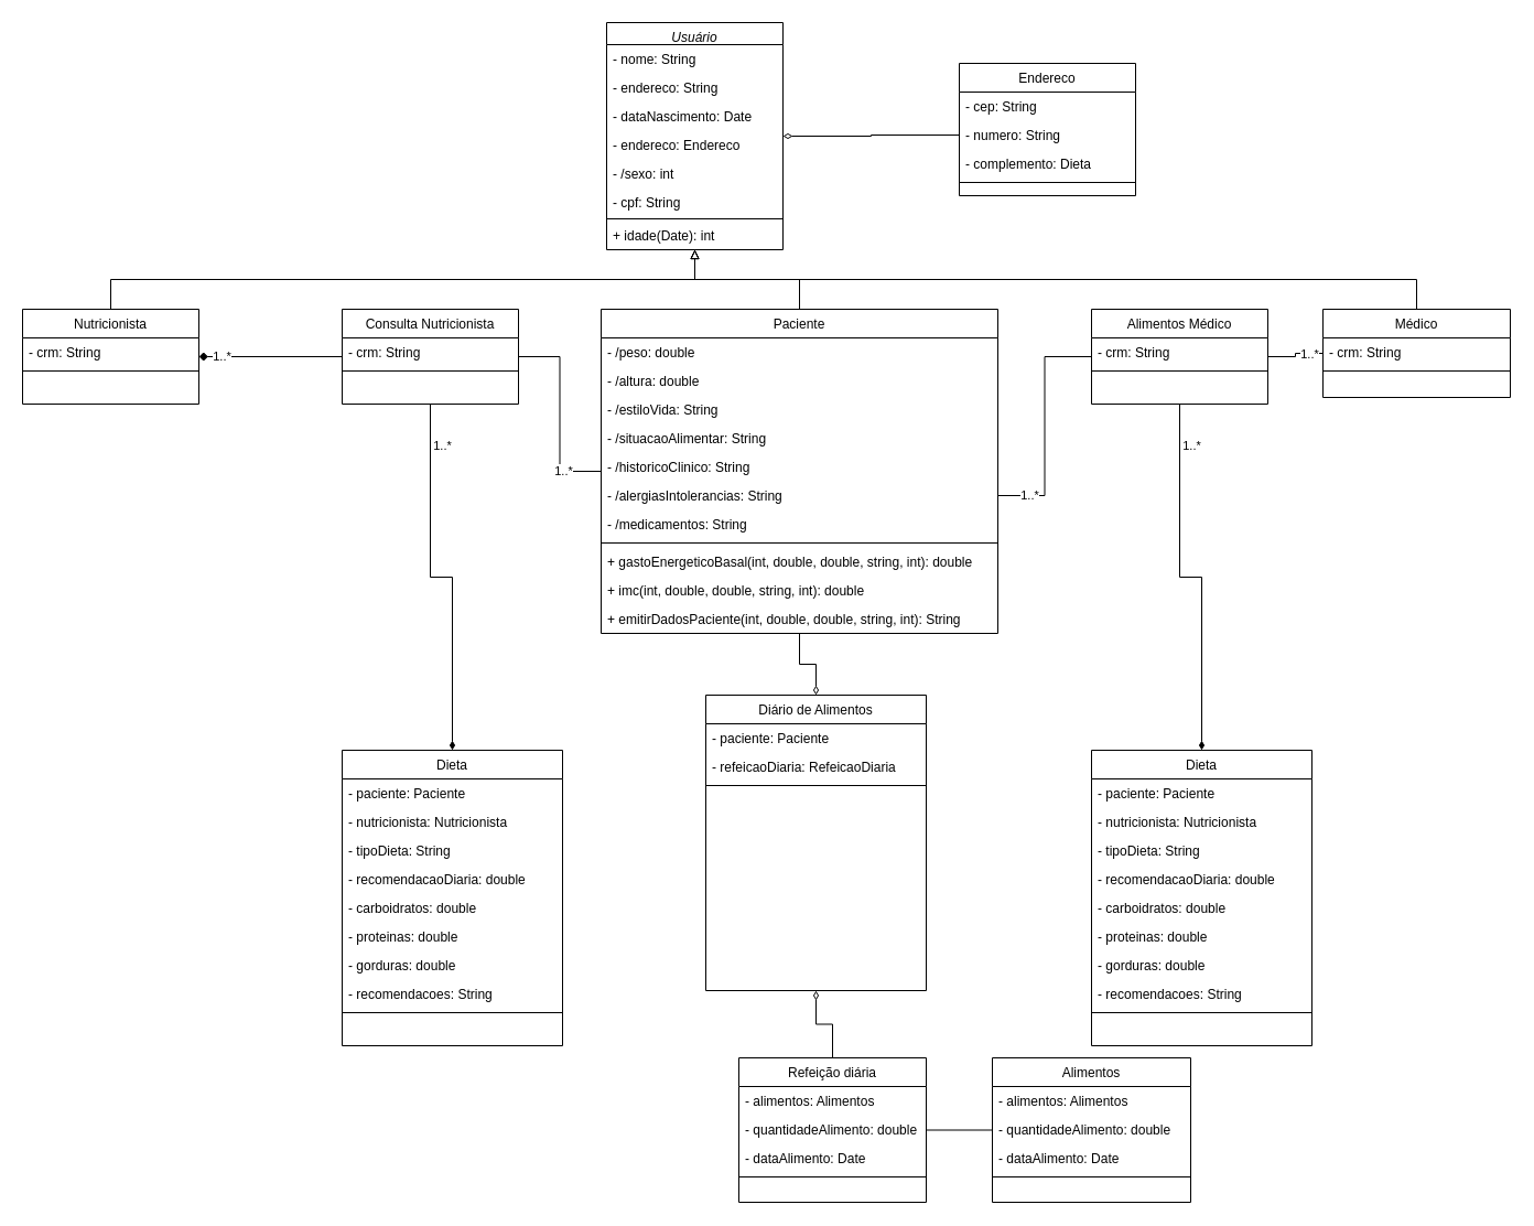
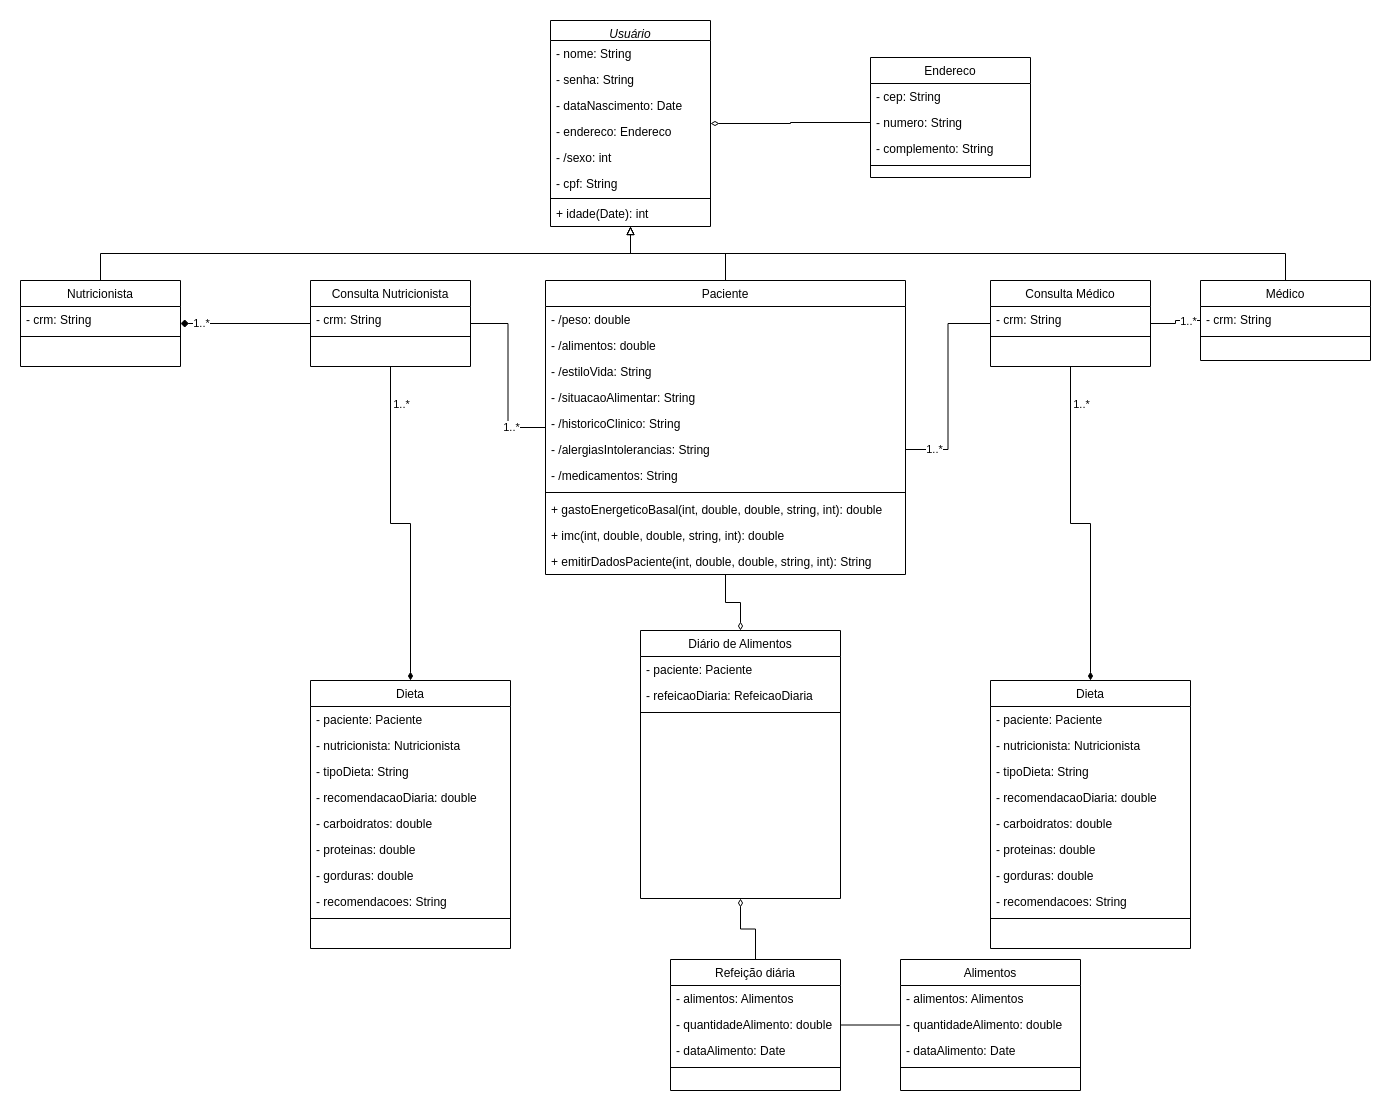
- <mxCell id="4" value="- endereco: String" style="text;align=left;verticalAlign=top;spacingLeft=4;spacingRight=4;overflow=hidden;rotatable=0;points=[[0,0.5],[1,0.5]];portConstraint=eastwest;rounded=0;shadow=0;html=0;" vertex="1" parent="2"><mxGeometry y="46" width="160" height="26" as="geometry" /></mxCell>
+ <mxCell id="4" value="- senha: String" style="text;align=left;verticalAlign=top;spacingLeft=4;spacingRight=4;overflow=hidden;rotatable=0;points=[[0,0.5],[1,0.5]];portConstraint=eastwest;rounded=0;shadow=0;html=0;" vertex="1" parent="2"><mxGeometry y="46" width="160" height="26" as="geometry" /></mxCell>
- <mxCell id="24" value="- complemento: Dieta" style="text;align=left;verticalAlign=top;spacingLeft=4;spacingRight=4;overflow=hidden;rotatable=0;points=[[0,0.5],[1,0.5]];portConstraint=eastwest;rounded=0;shadow=0;html=0;" vertex="1" parent="21"><mxGeometry y="78" width="160" height="26" as="geometry" /></mxCell>
+ <mxCell id="24" value="- complemento: String" style="text;align=left;verticalAlign=top;spacingLeft=4;spacingRight=4;overflow=hidden;rotatable=0;points=[[0,0.5],[1,0.5]];portConstraint=eastwest;rounded=0;shadow=0;html=0;" vertex="1" parent="21"><mxGeometry y="78" width="160" height="26" as="geometry" /></mxCell>
- <mxCell id="62" value="Alimentos Médico" style="swimlane;fontStyle=0;align=center;verticalAlign=top;childLayout=stackLayout;horizontal=1;startSize=26;horizontalStack=0;resizeParent=1;resizeLast=0;collapsible=1;marginBottom=0;rounded=0;shadow=0;strokeWidth=1;" vertex="1" parent="1"><mxGeometry x="990" y="280" width="160" height="86" as="geometry"><mxRectangle x="880" y="490" width="160" height="26" as="alternateBounds" /></mxGeometry></mxCell>
+ <mxCell id="62" value="Consulta Médico" style="swimlane;fontStyle=0;align=center;verticalAlign=top;childLayout=stackLayout;horizontal=1;startSize=26;horizontalStack=0;resizeParent=1;resizeLast=0;collapsible=1;marginBottom=0;rounded=0;shadow=0;strokeWidth=1;" vertex="1" parent="1"><mxGeometry x="990" y="280" width="160" height="86" as="geometry"><mxRectangle x="880" y="490" width="160" height="26" as="alternateBounds" /></mxGeometry></mxCell>
- <mxCell id="30" value="- /altura: double" style="text;align=left;verticalAlign=top;spacingLeft=4;spacingRight=4;overflow=hidden;rotatable=0;points=[[0,0.5],[1,0.5]];portConstraint=eastwest;" vertex="1" parent="28"><mxGeometry y="52" width="360" height="26" as="geometry" /></mxCell>
+ <mxCell id="30" value="- /alimentos: double" style="text;align=left;verticalAlign=top;spacingLeft=4;spacingRight=4;overflow=hidden;rotatable=0;points=[[0,0.5],[1,0.5]];portConstraint=eastwest;" vertex="1" parent="28"><mxGeometry y="52" width="360" height="26" as="geometry" /></mxCell>
